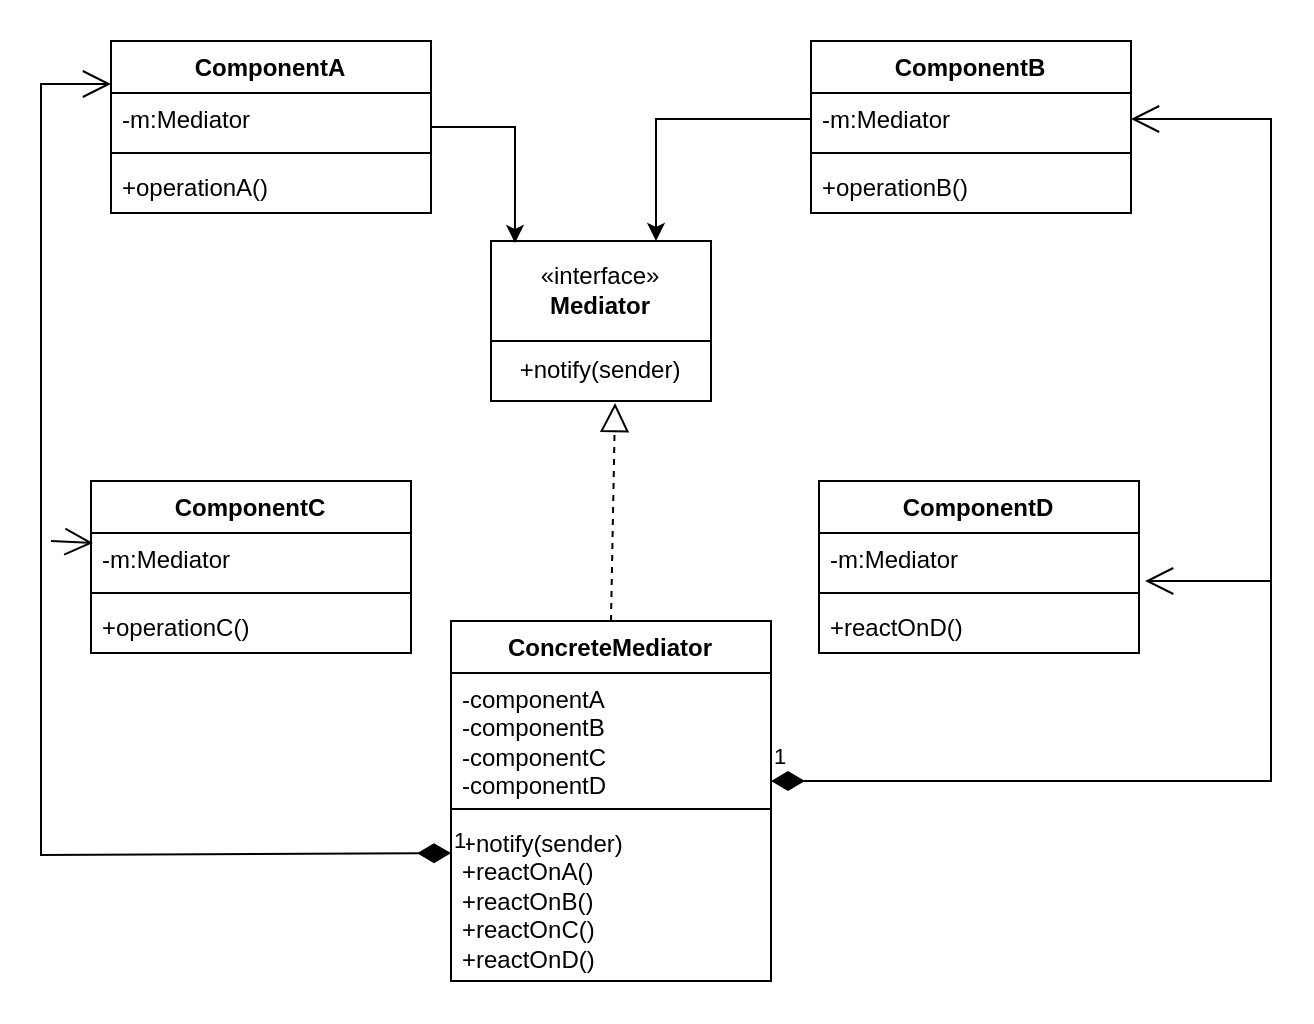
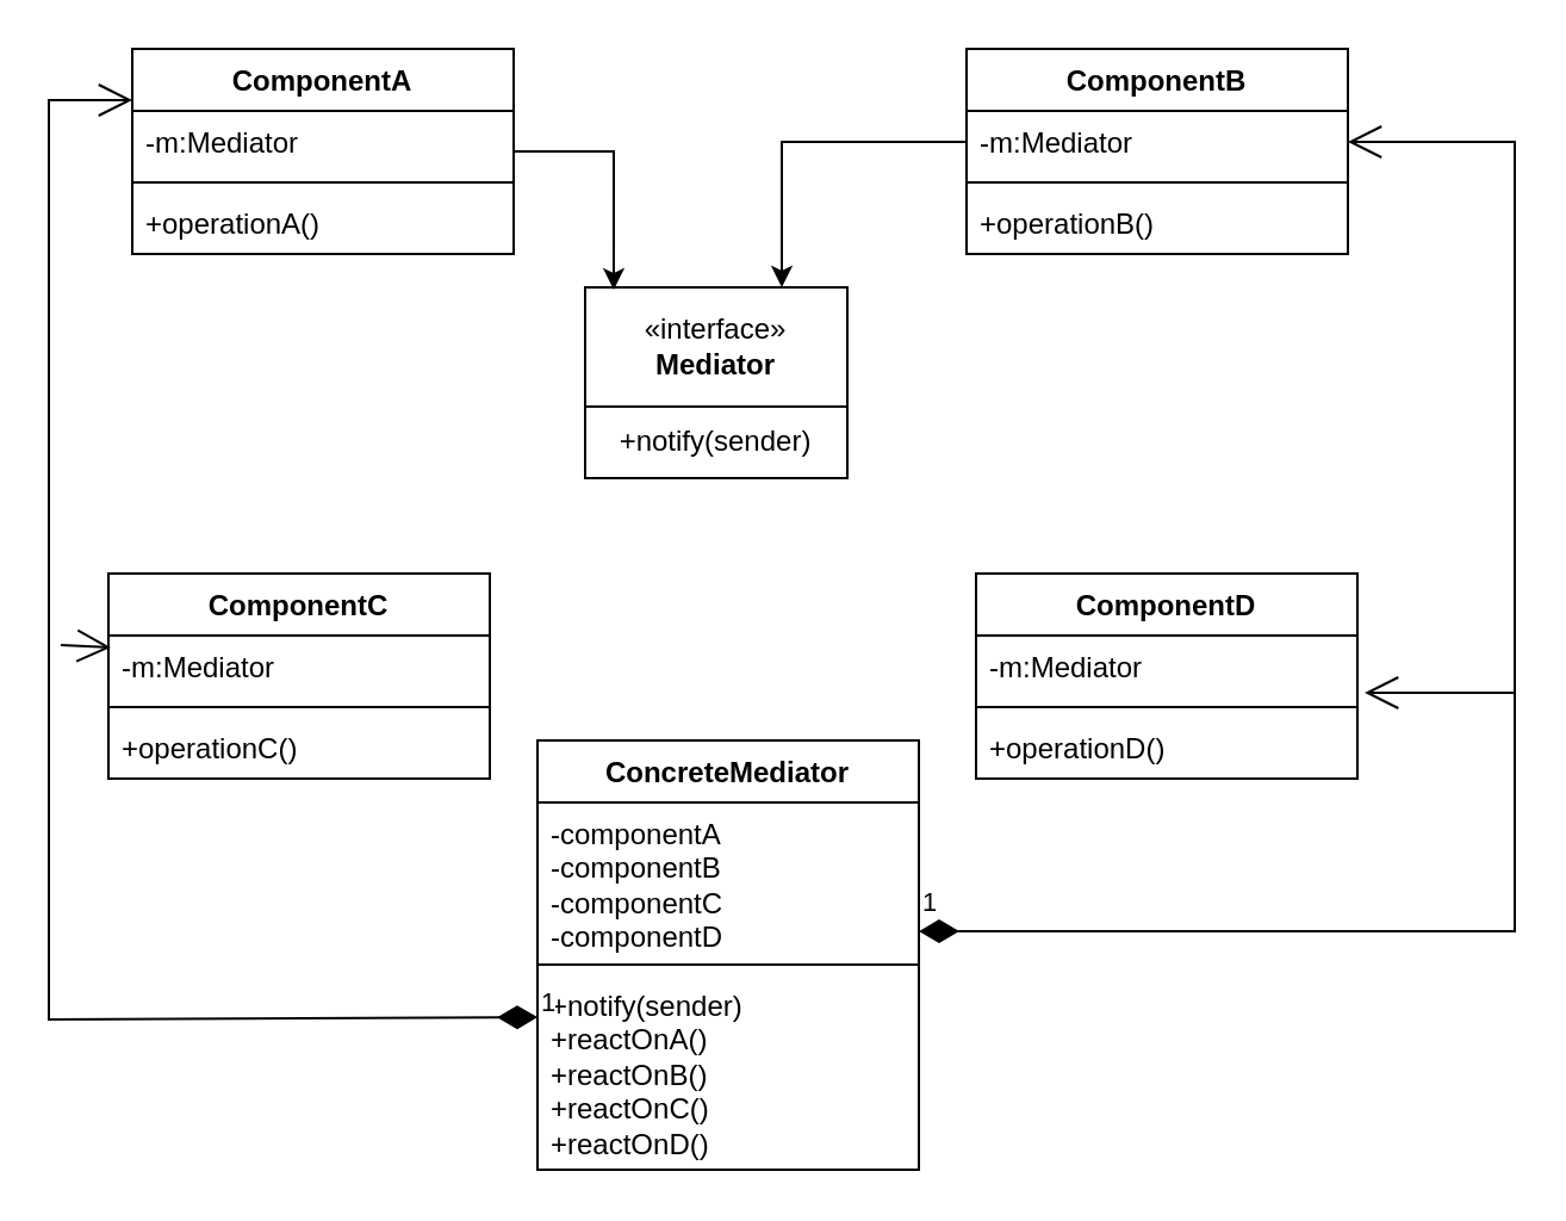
- <mxCell id="24" value="" style="endArrow=block;dashed=1;endFill=0;endSize=12;html=1;rounded=0;exitX=0.5;exitY=0;exitDx=0;exitDy=0;entryX=0.564;entryY=1.033;entryDx=0;entryDy=0;entryPerimeter=0;" edge="1" parent="1" source="20" target="10"><mxGeometry width="160" relative="1" as="geometry"><mxPoint x="325" y="170" as="sourcePoint" /><mxPoint x="485" y="170" as="targetPoint" /></mxGeometry></mxCell>
- <mxCell id="19" value="+reactOnD()" style="text;strokeColor=none;fillColor=none;align=left;verticalAlign=top;spacingLeft=4;spacingRight=4;overflow=hidden;rotatable=0;points=[[0,0.5],[1,0.5]];portConstraint=eastwest;whiteSpace=wrap;html=1;" vertex="1" parent="16"><mxGeometry y="60" width="160" height="26" as="geometry" /></mxCell>
+ <mxCell id="19" value="+operationD()" style="text;strokeColor=none;fillColor=none;align=left;verticalAlign=top;spacingLeft=4;spacingRight=4;overflow=hidden;rotatable=0;points=[[0,0.5],[1,0.5]];portConstraint=eastwest;whiteSpace=wrap;html=1;" vertex="1" parent="16"><mxGeometry y="60" width="160" height="26" as="geometry" /></mxCell>
